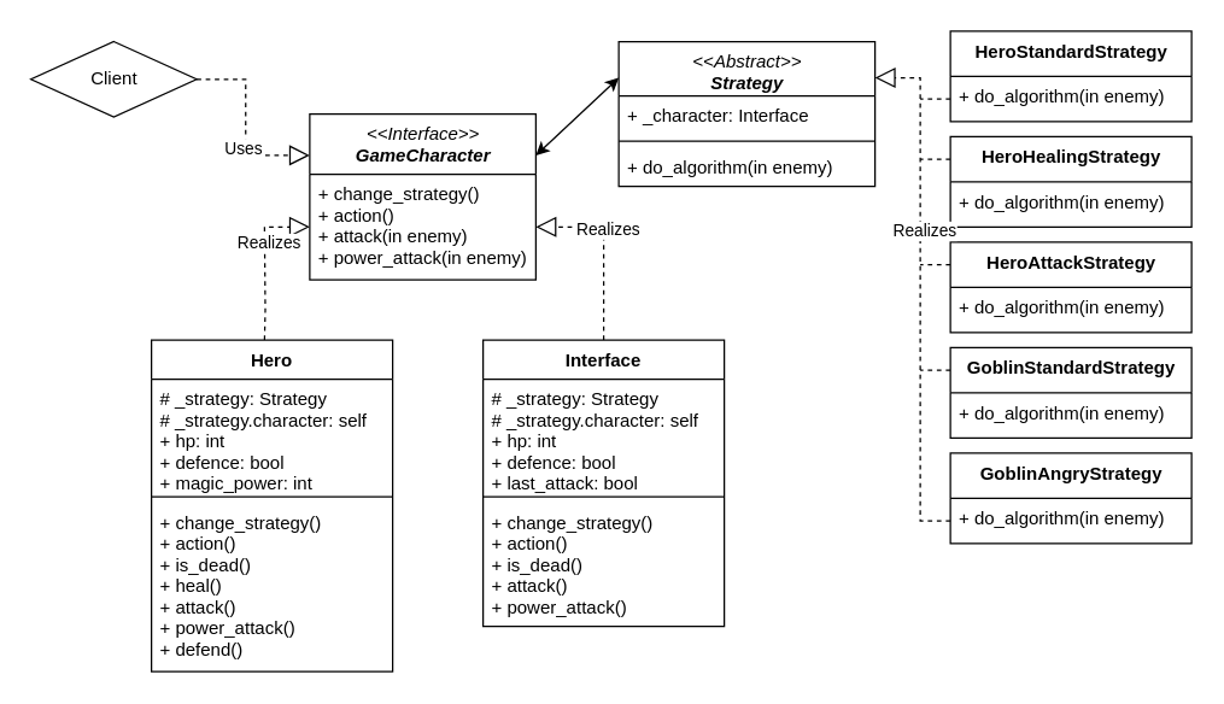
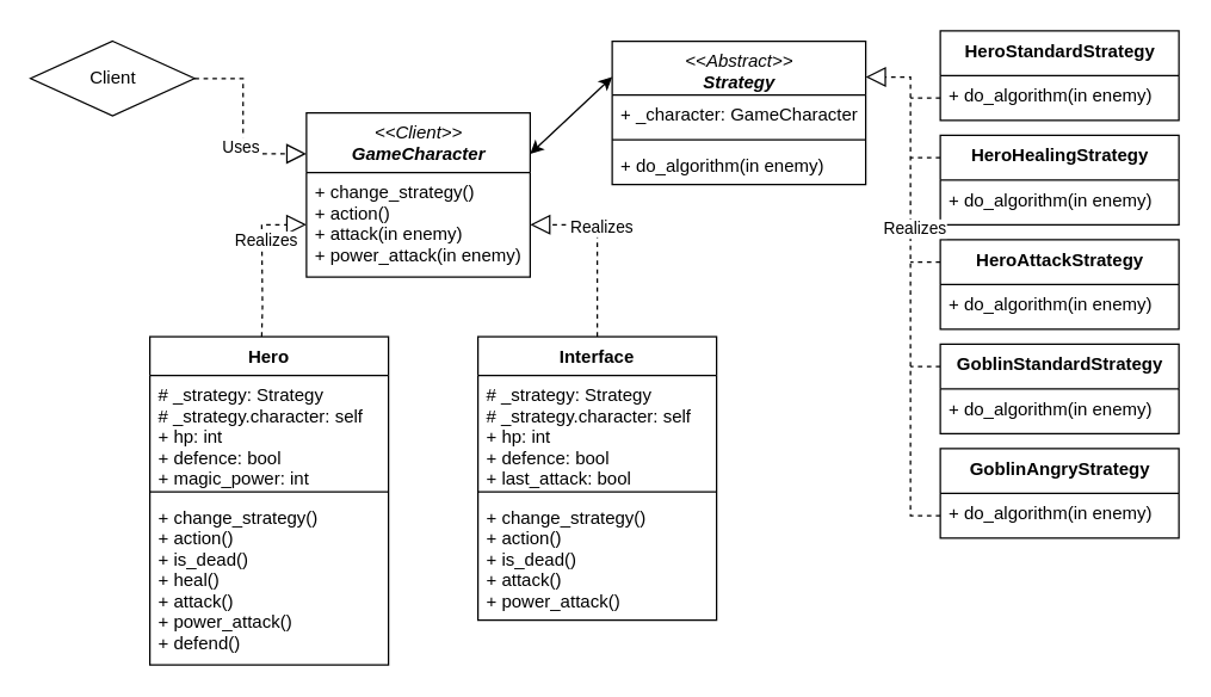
- <mxCell id="11" value="+ _character: Interface" style="text;strokeColor=none;fillColor=none;align=left;verticalAlign=top;spacingLeft=4;spacingRight=4;overflow=hidden;rotatable=0;points=[[0,0.5],[1,0.5]];portConstraint=eastwest;" vertex="1" parent="10"><mxGeometry y="36" width="170" height="26" as="geometry" /></mxCell>
+ <mxCell id="11" value="+ _character: GameCharacter" style="text;strokeColor=none;fillColor=none;align=left;verticalAlign=top;spacingLeft=4;spacingRight=4;overflow=hidden;rotatable=0;points=[[0,0.5],[1,0.5]];portConstraint=eastwest;" vertex="1" parent="10"><mxGeometry y="36" width="170" height="26" as="geometry" /></mxCell>
- <mxCell id="14" value="&amp;lt;&amp;lt;Interface&amp;gt;&amp;gt;&lt;br&gt;&lt;b&gt;GameCharacter&lt;/b&gt;" style="swimlane;fontStyle=2;align=center;verticalAlign=top;childLayout=stackLayout;horizontal=1;startSize=40;horizontalStack=0;resizeParent=1;resizeParentMax=0;resizeLast=0;collapsible=1;marginBottom=0;html=1;" vertex="1" parent="1"><mxGeometry x="205" y="75" width="150" height="110" as="geometry" /></mxCell>
+ <mxCell id="14" value="&amp;lt;&amp;lt;Client&amp;gt;&amp;gt;&lt;br&gt;&lt;b&gt;GameCharacter&lt;/b&gt;" style="swimlane;fontStyle=2;align=center;verticalAlign=top;childLayout=stackLayout;horizontal=1;startSize=40;horizontalStack=0;resizeParent=1;resizeParentMax=0;resizeLast=0;collapsible=1;marginBottom=0;html=1;" vertex="1" parent="1"><mxGeometry x="205" y="75" width="150" height="110" as="geometry" /></mxCell>
